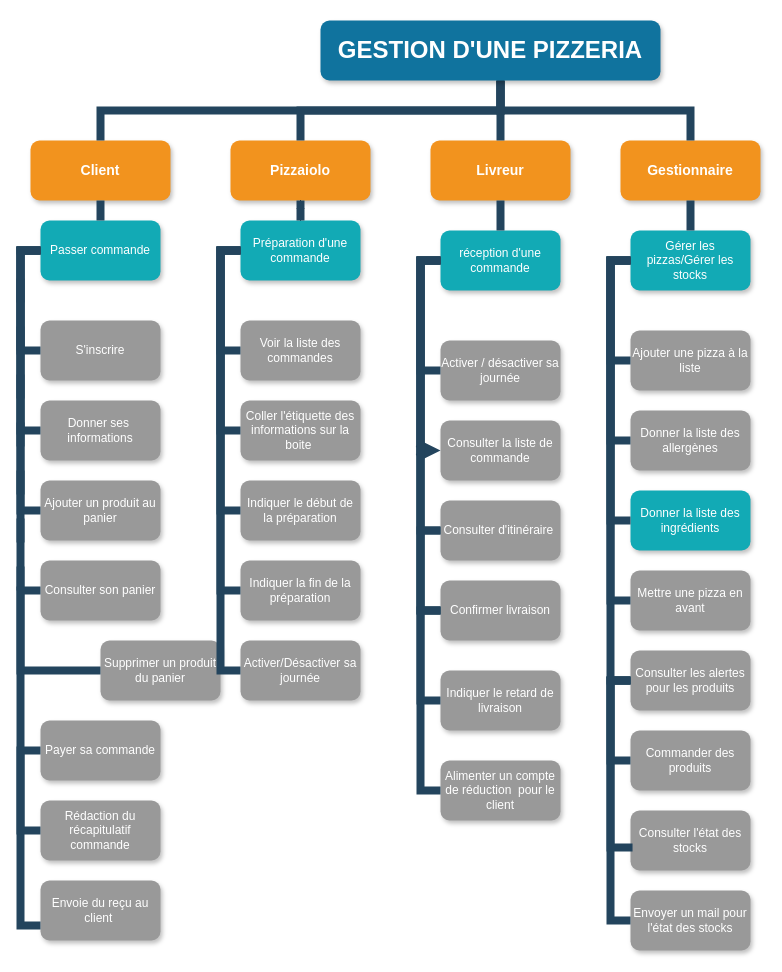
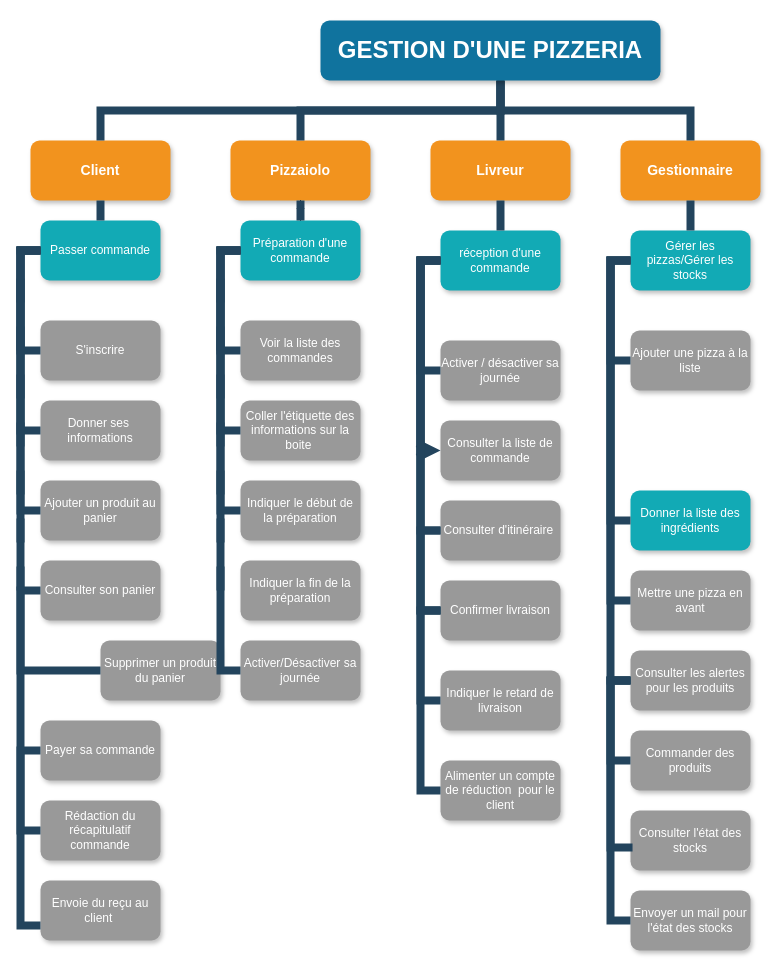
- <mxCell id="46" value="" style="edgeStyle=elbowEdgeStyle;elbow=horizontal;rounded=0;fontColor=#000000;endArrow=none;endFill=0;strokeWidth=8;strokeColor=#23445D;" edge="1" parent="1" source="40" target="42"><mxGeometry width="100" height="100" relative="1" as="geometry"><mxPoint x="620" y="260" as="sourcePoint" /><mxPoint x="620" y="440" as="targetPoint" /><Array as="points"><mxPoint x="610" y="350" /></Array></mxGeometry></mxCell>
- <mxCell id="42" value="Donner la liste des allergènes" style="whiteSpace=wrap;rounded=1;fillColor=#999999;strokeColor=none;shadow=1;fontColor=#FFFFFF;fontStyle=0" vertex="1" parent="1"><mxGeometry x="630" y="410" width="120" height="60" as="geometry" /></mxCell>
- <mxCell id="28" value="" style="edgeStyle=elbowEdgeStyle;elbow=horizontal;rounded=0;fontColor=#000000;endArrow=none;endFill=0;strokeWidth=8;strokeColor=#23445D;" edge="1" parent="1" source="19" target="23"><mxGeometry width="100" height="100" relative="1" as="geometry"><mxPoint x="230" y="250" as="sourcePoint" /><mxPoint x="230" y="590" as="targetPoint" /><Array as="points"><mxPoint x="220" y="420" /></Array></mxGeometry></mxCell>
+ <mxCell id="28" value="" style="edgeStyle=elbowEdgeStyle;elbow=horizontal;rounded=0;fontColor=#000000;endArrow=none;endFill=0;strokeWidth=8;strokeColor=#23445D;dashed=1;" edge="1" parent="1" source="19" target="23"><mxGeometry width="100" height="100" relative="1" as="geometry"><mxPoint x="230" y="250" as="sourcePoint" /><mxPoint x="230" y="590" as="targetPoint" /><Array as="points"><mxPoint x="220" y="420" /></Array></mxGeometry></mxCell>
